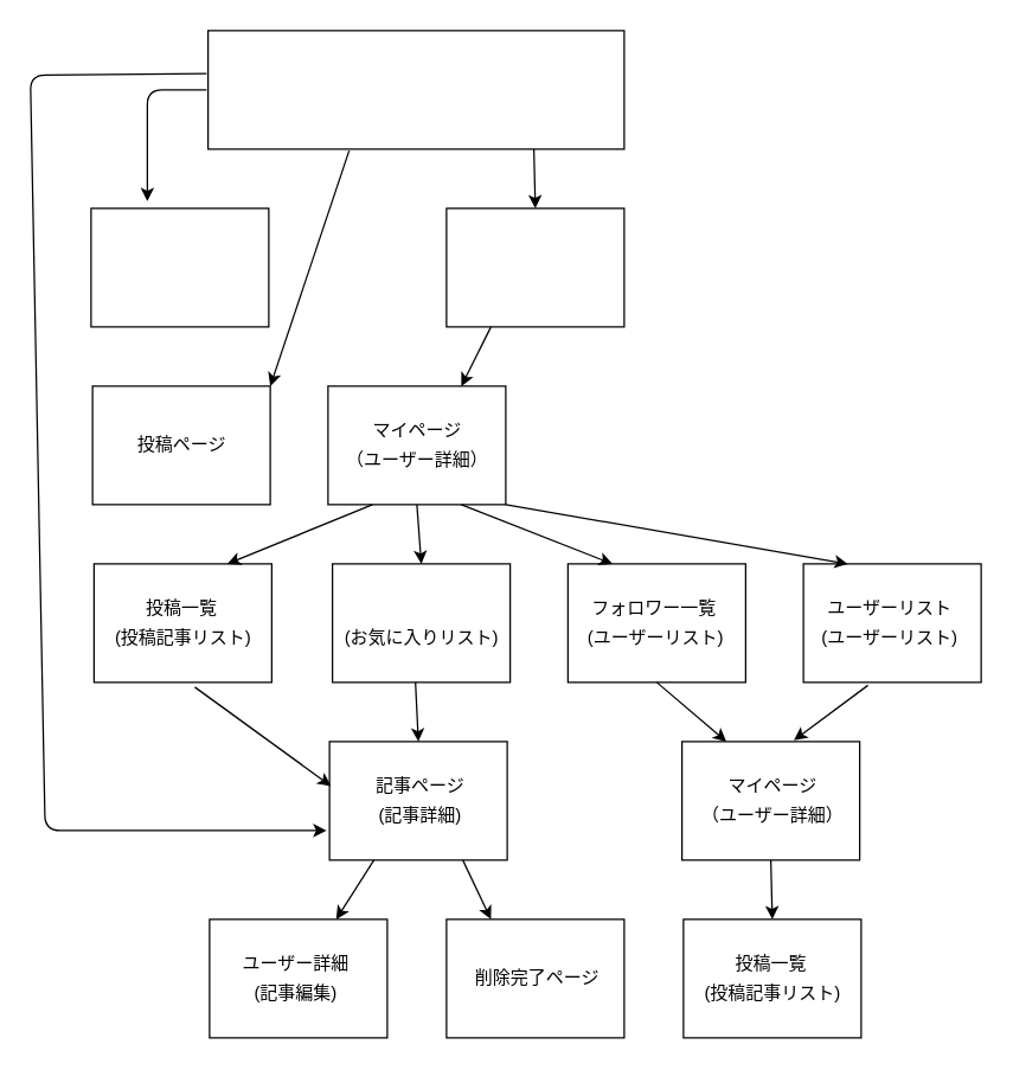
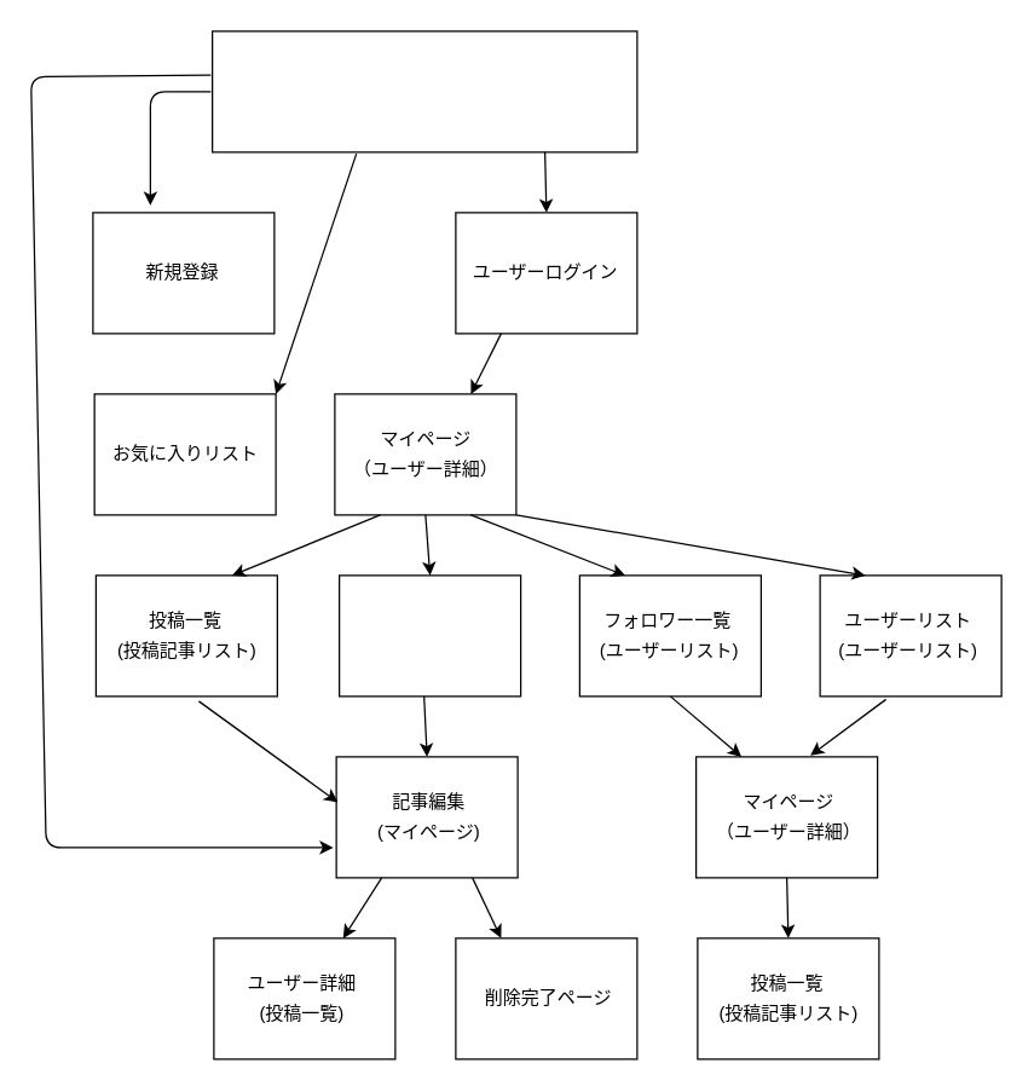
+ <mxCell id="5" value="新規登録" style="text;html=1;strokeColor=none;fillColor=none;align=center;verticalAlign=middle;whiteSpace=wrap;overflow=hidden;" parent="1" vertex="1"><mxGeometry x="60" y="170" width="121" height="20" as="geometry" /></mxCell>
+ <mxCell id="8" value="ユーザーログイン" style="text;html=1;strokeColor=none;fillColor=none;align=center;verticalAlign=middle;whiteSpace=wrap;overflow=hidden;" parent="1" vertex="1"><mxGeometry x="300" y="170" width="121" height="20" as="geometry" /></mxCell>
- <mxCell id="10" value="投稿ページ" style="text;html=1;strokeColor=none;fillColor=none;align=center;verticalAlign=middle;whiteSpace=wrap;overflow=hidden;" parent="1" vertex="1"><mxGeometry x="62" y="290" width="121" height="20" as="geometry" /></mxCell>
+ <mxCell id="10" value="お気に入りリスト" style="text;html=1;strokeColor=none;fillColor=none;align=center;verticalAlign=middle;whiteSpace=wrap;overflow=hidden;" parent="1" vertex="1"><mxGeometry x="62" y="290" width="121" height="20" as="geometry" /></mxCell>
- <mxCell id="25" value="(お気に入りリスト)" style="text;html=1;strokeColor=none;fillColor=none;align=center;verticalAlign=middle;whiteSpace=wrap;overflow=hidden;" parent="1" vertex="1"><mxGeometry x="224" y="420" width="121" height="20" as="geometry" /></mxCell>
- <mxCell id="20" value="記事ページ" style="text;html=1;strokeColor=none;fillColor=none;align=center;verticalAlign=middle;whiteSpace=wrap;overflow=hidden;" parent="1" vertex="1"><mxGeometry x="223" y="520" width="121" height="20" as="geometry" /></mxCell>
+ <mxCell id="20" value="記事編集" style="text;html=1;strokeColor=none;fillColor=none;align=center;verticalAlign=middle;whiteSpace=wrap;overflow=hidden;" parent="1" vertex="1"><mxGeometry x="223" y="520" width="121" height="20" as="geometry" /></mxCell>
- <mxCell id="19" value="(記事詳細)" style="text;html=1;strokeColor=none;fillColor=none;align=center;verticalAlign=middle;whiteSpace=wrap;overflow=hidden;" parent="1" vertex="1"><mxGeometry x="223" y="540" width="121" height="20" as="geometry" /></mxCell>
+ <mxCell id="19" value="(マイページ)" style="text;html=1;strokeColor=none;fillColor=none;align=center;verticalAlign=middle;whiteSpace=wrap;overflow=hidden;" parent="1" vertex="1"><mxGeometry x="223" y="540" width="121" height="20" as="geometry" /></mxCell>
- <mxCell id="22" value="(記事編集)" style="text;html=1;strokeColor=none;fillColor=none;align=center;verticalAlign=middle;whiteSpace=wrap;overflow=hidden;" parent="1" vertex="1"><mxGeometry x="139" y="660" width="121" height="20" as="geometry" /></mxCell>
+ <mxCell id="22" value="(投稿一覧)" style="text;html=1;strokeColor=none;fillColor=none;align=center;verticalAlign=middle;whiteSpace=wrap;overflow=hidden;" parent="1" vertex="1"><mxGeometry x="139" y="660" width="121" height="20" as="geometry" /></mxCell>
